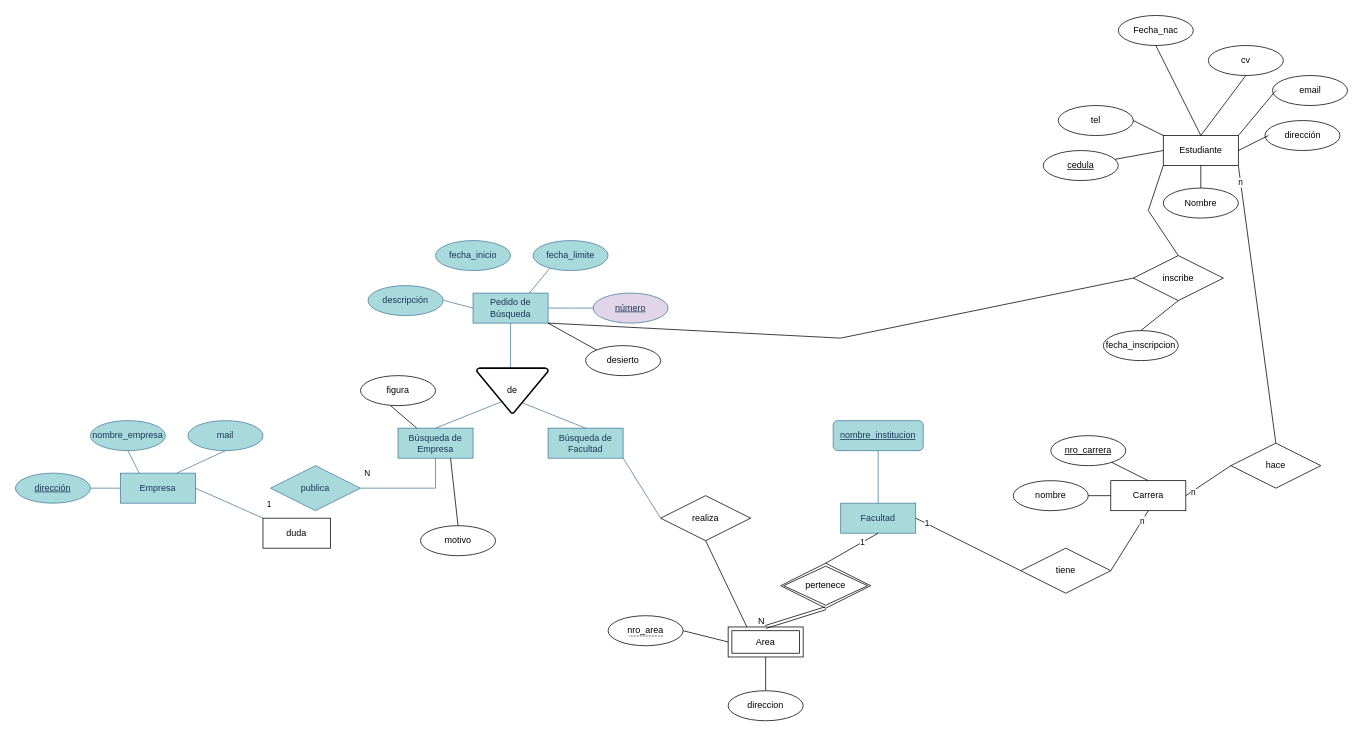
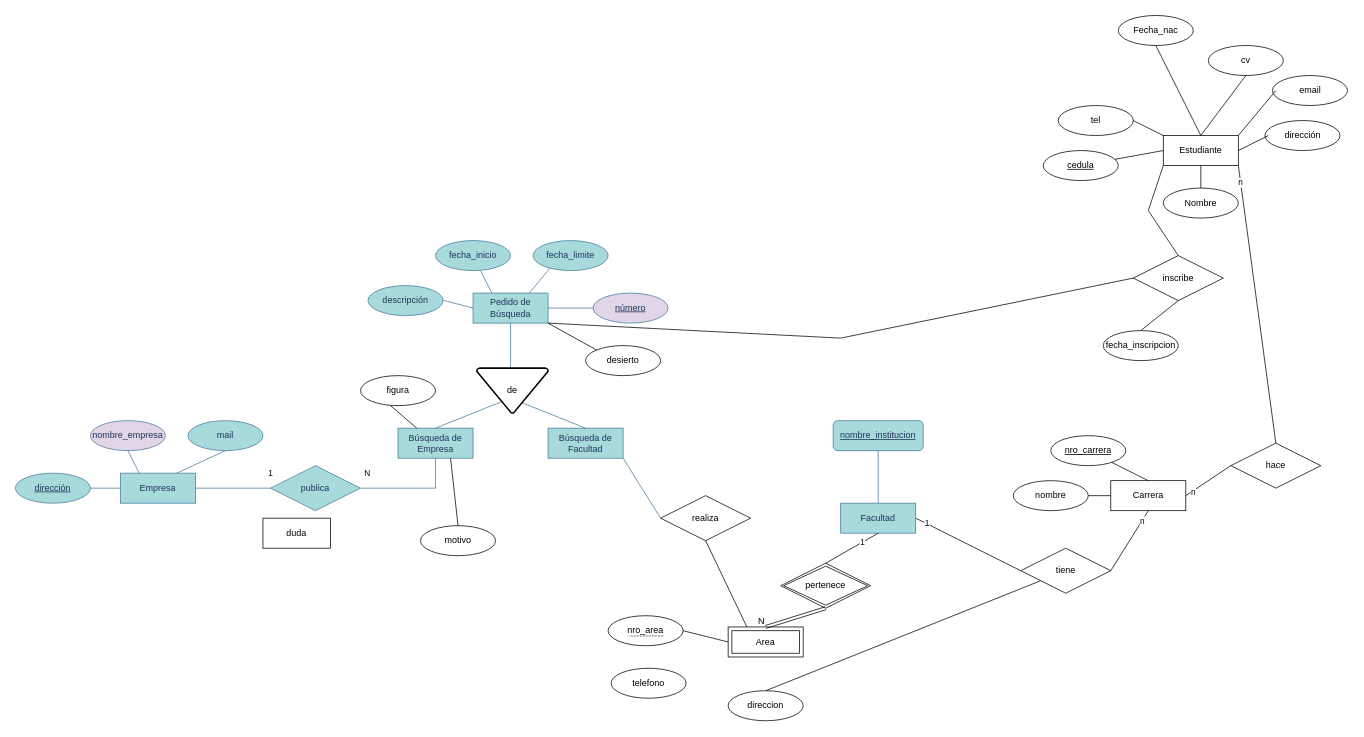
+ <mxCell id="5" value="" style="endArrow=none;html=1;rounded=0;entryX=0.25;entryY=0;entryDx=0;entryDy=0;labelBackgroundColor=none;strokeColor=#457B9D;fontColor=default;" parent="1" source="9" target="2" edge="1"><mxGeometry relative="1" as="geometry"><mxPoint x="651" y="361" as="sourcePoint" /><mxPoint x="780" y="379" as="targetPoint" /></mxGeometry></mxCell>
- <mxCell id="18" value="nombre_empresa" style="ellipse;whiteSpace=wrap;html=1;align=center;labelBackgroundColor=none;fillColor=#A8DADC;strokeColor=#457B9D;fontColor=#1D3557;" parent="1" vertex="1"><mxGeometry x="120" y="560" width="100" height="40" as="geometry" /></mxCell>
+ <mxCell id="18" value="nombre_empresa" style="ellipse;whiteSpace=wrap;html=1;align=center;labelBackgroundColor=none;fillColor=#e1d5e7;strokeColor=#457B9D;fontColor=#1D3557;" parent="1" vertex="1"><mxGeometry x="120" y="560" width="100" height="40" as="geometry" /></mxCell>
- <mxCell id="28" value="1" style="endArrow=none;html=1;rounded=0;exitX=1;exitY=0.5;exitDx=0;exitDy=0;labelBackgroundColor=none;strokeColor=#457B9D;fontColor=default;" parent="1" source="26" target="78" edge="1"><mxGeometry x="1" y="20" relative="1" as="geometry"><mxPoint x="430" y="560" as="sourcePoint" /><mxPoint x="590" y="560" as="targetPoint" /><mxPoint as="offset" /></mxGeometry></mxCell>
+ <mxCell id="28" value="1" style="endArrow=none;html=1;rounded=0;exitX=1;exitY=0.5;exitDx=0;exitDy=0;entryX=0;entryY=0.5;entryDx=0;entryDy=0;labelBackgroundColor=none;strokeColor=#457B9D;fontColor=default;" parent="1" source="26" target="27" edge="1"><mxGeometry x="1" y="20" relative="1" as="geometry"><mxPoint x="430" y="560" as="sourcePoint" /><mxPoint x="590" y="560" as="targetPoint" /><mxPoint as="offset" /></mxGeometry></mxCell>
- <mxCell id="70" value="" style="endArrow=none;html=1;rounded=0;entryX=0.5;entryY=1;entryDx=0;entryDy=0;exitX=0.5;exitY=0;exitDx=0;exitDy=0;" parent="1" source="69" target="66" edge="1"><mxGeometry relative="1" as="geometry"><mxPoint x="1030" y="920" as="sourcePoint" /><mxPoint x="1190" y="920" as="targetPoint" /></mxGeometry></mxCell>
+ <mxCell id="70" value="" style="endArrow=none;html=1;rounded=0;exitX=0.5;exitY=0;exitDx=0;exitDy=0;" parent="1" source="69" target="73" edge="1"><mxGeometry relative="1" as="geometry"><mxPoint x="1030" y="920" as="sourcePoint" /><mxPoint x="1190" y="920" as="targetPoint" /></mxGeometry></mxCell>
+ <mxCell id="68" value="telefono" style="ellipse;whiteSpace=wrap;html=1;align=center;" parent="1" vertex="1"><mxGeometry x="814" y="890" width="100" height="40" as="geometry" /></mxCell>
